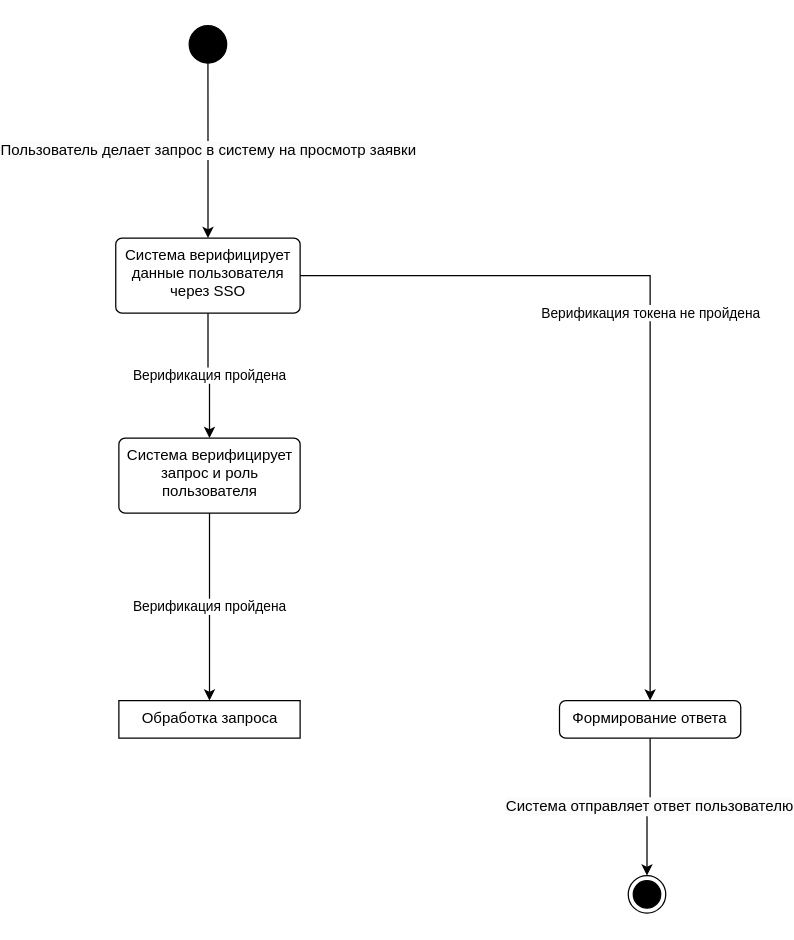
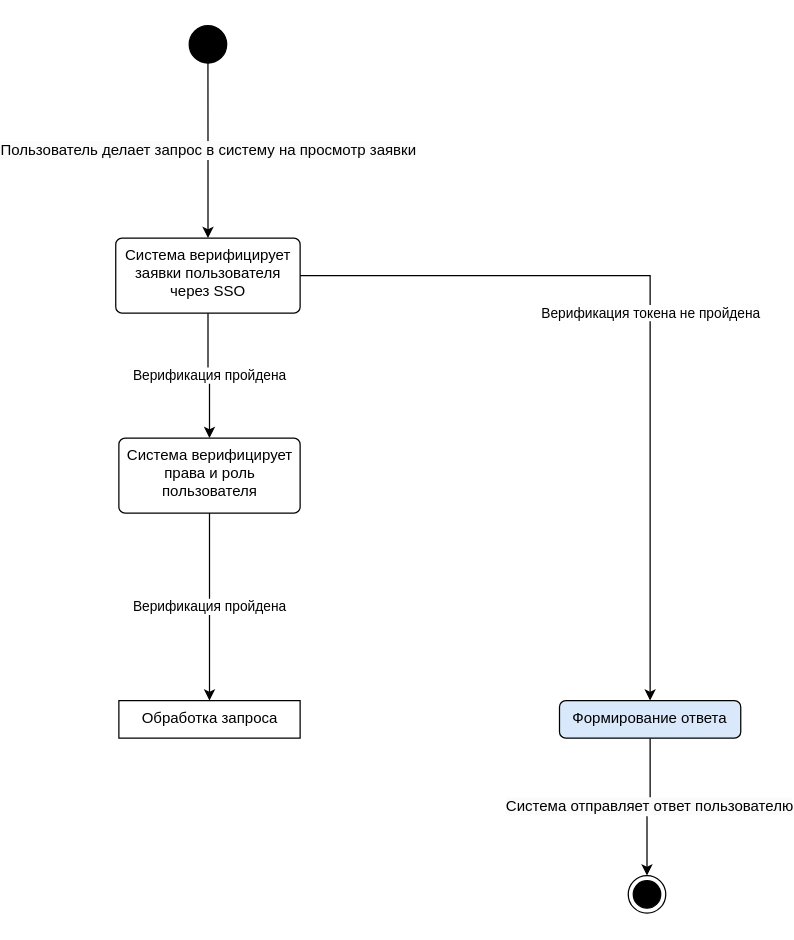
- <mxCell id="4" value="Система верифицирует данные пользователя через SSO" style="html=1;align=center;verticalAlign=top;rounded=1;absoluteArcSize=1;arcSize=10;dashed=0;whiteSpace=wrap;" parent="1" vertex="1"><mxGeometry x="20" y="190" width="147.5" height="60" as="geometry" /></mxCell>
+ <mxCell id="4" value="Система верифицирует заявки пользователя через SSO" style="html=1;align=center;verticalAlign=top;rounded=1;absoluteArcSize=1;arcSize=10;dashed=0;whiteSpace=wrap;" parent="1" vertex="1"><mxGeometry x="20" y="190" width="147.5" height="60" as="geometry" /></mxCell>
- <mxCell id="5" value="Система верифицирует запрос и роль пользователя" style="html=1;align=center;verticalAlign=top;rounded=1;absoluteArcSize=1;arcSize=10;dashed=0;whiteSpace=wrap;" parent="1" vertex="1"><mxGeometry x="22.5" y="350" width="145" height="60" as="geometry" /></mxCell>
+ <mxCell id="5" value="Система верифицирует права и роль пользователя" style="html=1;align=center;verticalAlign=top;rounded=1;absoluteArcSize=1;arcSize=10;dashed=0;whiteSpace=wrap;" parent="1" vertex="1"><mxGeometry x="22.5" y="350" width="145" height="60" as="geometry" /></mxCell>
- <mxCell id="9" value="Формирование ответа" style="html=1;align=center;verticalAlign=top;rounded=1;absoluteArcSize=1;arcSize=10;dashed=0;whiteSpace=wrap;" parent="1" vertex="1"><mxGeometry x="375" y="560" width="145" height="30" as="geometry" /></mxCell>
+ <mxCell id="9" value="Формирование ответа" style="html=1;align=center;verticalAlign=top;rounded=1;absoluteArcSize=1;arcSize=10;dashed=0;whiteSpace=wrap;fillColor=#dae8fc;" parent="1" vertex="1"><mxGeometry x="375" y="560" width="145" height="30" as="geometry" /></mxCell>
